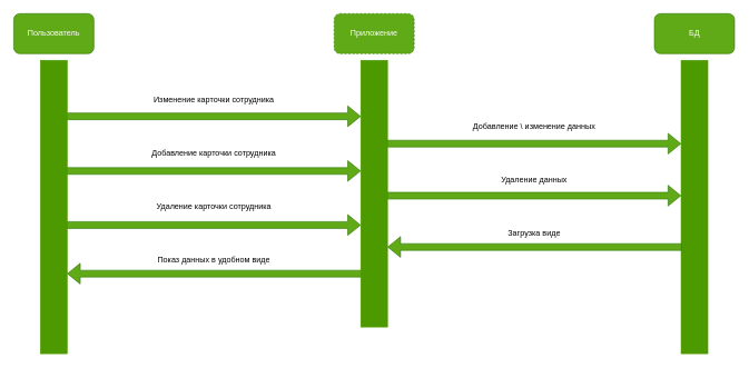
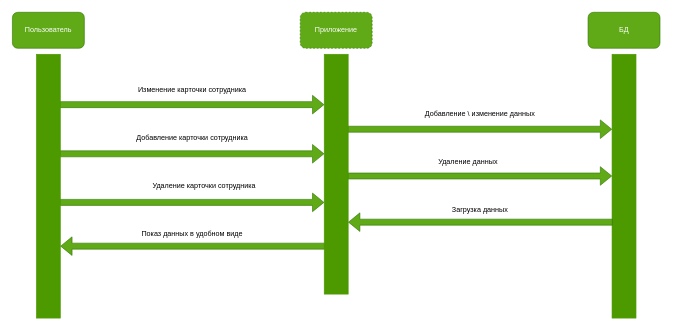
- <mxCell id="16" value="Удаление данных" style="text;html=1;align=center;verticalAlign=middle;whiteSpace=wrap;rounded=0;" vertex="1" parent="1"><mxGeometry x="620" y="250" width="360" height="40" as="geometry" /></mxCell>
+ <mxCell id="16" value="Удаление данных" style="text;html=1;align=center;verticalAlign=middle;whiteSpace=wrap;rounded=0;" vertex="1" parent="1"><mxGeometry x="600" y="250" width="360" height="40" as="geometry" /></mxCell>
- <mxCell id="12" value="Удаление карточки сотрудника" style="text;html=1;align=center;verticalAlign=middle;whiteSpace=wrap;rounded=0;" vertex="1" parent="1"><mxGeometry x="140" y="290" width="360" height="40" as="geometry" /></mxCell>
+ <mxCell id="12" value="Удаление карточки сотрудника" style="text;html=1;align=center;verticalAlign=middle;whiteSpace=wrap;rounded=0;" vertex="1" parent="1"><mxGeometry x="160" y="290" width="360" height="40" as="geometry" /></mxCell>
- <mxCell id="21" value="Загрузка виде" style="text;html=1;align=center;verticalAlign=middle;whiteSpace=wrap;rounded=0;" vertex="1" parent="1"><mxGeometry x="620" y="330" width="360" height="40" as="geometry" /></mxCell>
+ <mxCell id="21" value="Загрузка данных" style="text;html=1;align=center;verticalAlign=middle;whiteSpace=wrap;rounded=0;" vertex="1" parent="1"><mxGeometry x="620" y="330" width="360" height="40" as="geometry" /></mxCell>
